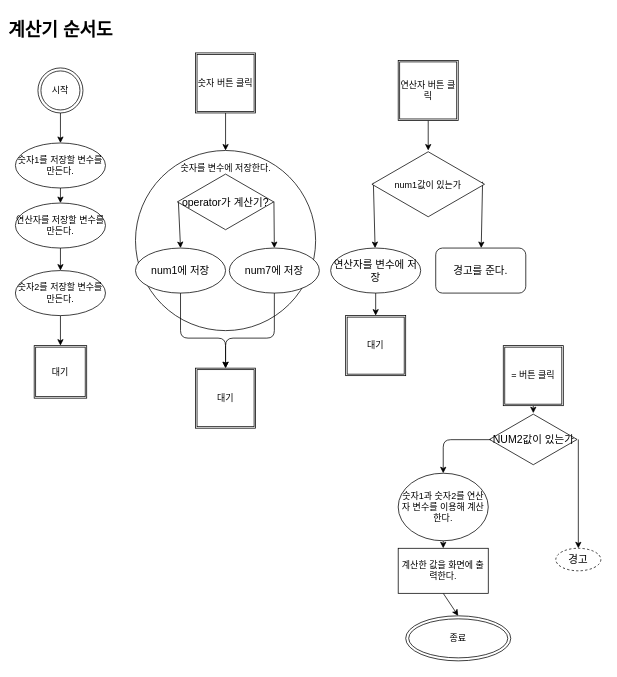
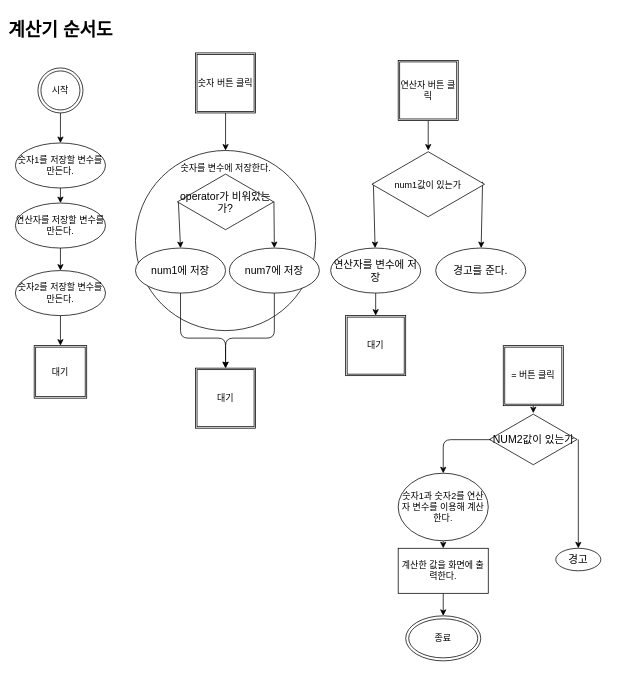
- <mxCell id="27" value="operator가 계산기?" style="html=1;whiteSpace=wrap;aspect=fixed;shape=isoRectangle;fontSize=14;" vertex="1" parent="1"><mxGeometry x="235.83" y="230" width="128.34" height="77" as="geometry" /></mxCell>
+ <mxCell id="27" value="operator가 비워있는가?" style="html=1;whiteSpace=wrap;aspect=fixed;shape=isoRectangle;fontSize=14;" vertex="1" parent="1"><mxGeometry x="235.83" y="230" width="128.34" height="77" as="geometry" /></mxCell>
- <mxCell id="38" value="경고를 준다." style="whiteSpace=wrap;html=1;fontSize=14;rounded=1;" vertex="1" parent="1"><mxGeometry x="580" y="330" width="120" height="60" as="geometry" /></mxCell>
+ <mxCell id="38" value="경고를 준다." style="ellipse;whiteSpace=wrap;html=1;fontSize=14;" vertex="1" parent="1"><mxGeometry x="580" y="330" width="120" height="60" as="geometry" /></mxCell>
- <mxCell id="43" value="경고" style="ellipse;whiteSpace=wrap;html=1;fontSize=14;dashed=1;" vertex="1" parent="1"><mxGeometry x="740" y="730" width="60" height="30" as="geometry" /></mxCell>
+ <mxCell id="43" value="경고" style="ellipse;whiteSpace=wrap;html=1;fontSize=14;" vertex="1" parent="1"><mxGeometry x="740" y="730" width="60" height="30" as="geometry" /></mxCell>
- <mxCell id="24" value="종료" style="ellipse;shape=doubleEllipse;whiteSpace=wrap;html=1;" vertex="1" parent="1"><mxGeometry x="540" y="820" width="140" height="60" as="geometry" /></mxCell>
+ <mxCell id="24" value="종료" style="ellipse;shape=doubleEllipse;whiteSpace=wrap;html=1;" vertex="1" parent="1"><mxGeometry x="540" y="820" width="100" height="60" as="geometry" /></mxCell>
